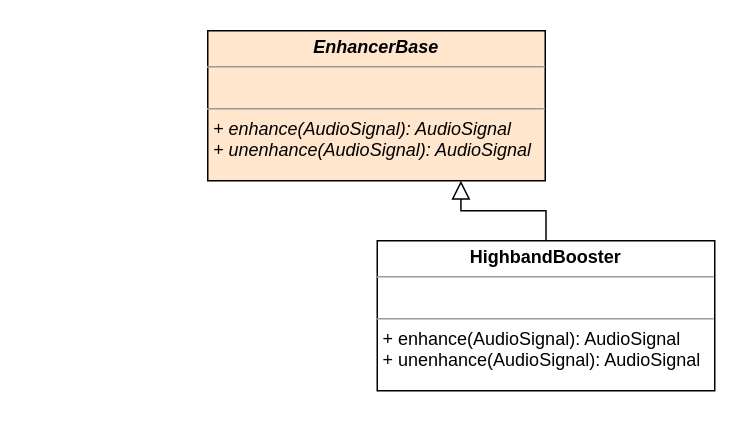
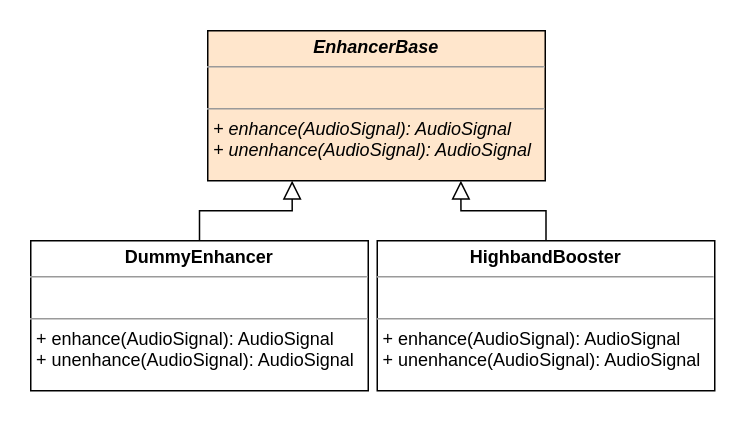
+ <mxCell id="3" style="edgeStyle=orthogonalEdgeStyle;rounded=0;orthogonalLoop=1;jettySize=auto;html=1;exitX=0.5;exitY=0;exitDx=0;exitDy=0;entryX=0.25;entryY=1;entryDx=0;entryDy=0;endArrow=block;endFill=0;endSize=10;" edge="1" parent="1" source="5" target="2"><mxGeometry relative="1" as="geometry"><mxPoint x="120" y="245" as="sourcePoint" /><mxPoint x="180" y="160" as="targetPoint" /></mxGeometry></mxCell>
+ <mxCell id="5" value="&lt;p style=&quot;margin: 0px ; margin-top: 4px ; text-align: center&quot;&gt;&lt;b&gt;DummyEnhancer&lt;/b&gt;&lt;/p&gt;&lt;hr size=&quot;1&quot;&gt;&lt;br&gt;&lt;hr size=&quot;1&quot;&gt;&lt;p style=&quot;margin: 0px ; margin-left: 4px&quot;&gt;+ enhance(AudioSignal): AudioSignal&lt;/p&gt;&lt;p style=&quot;margin: 0px ; margin-left: 4px&quot;&gt;+ unenhance(AudioSignal): AudioSignal&lt;br&gt;&lt;/p&gt;" style="verticalAlign=top;align=left;overflow=fill;fontSize=12;fontFamily=Helvetica;html=1;rounded=0;shadow=0;comic=0;labelBackgroundColor=none;strokeWidth=1" vertex="1" parent="1"><mxGeometry x="20" y="160" width="225" height="100" as="geometry" /></mxCell>
